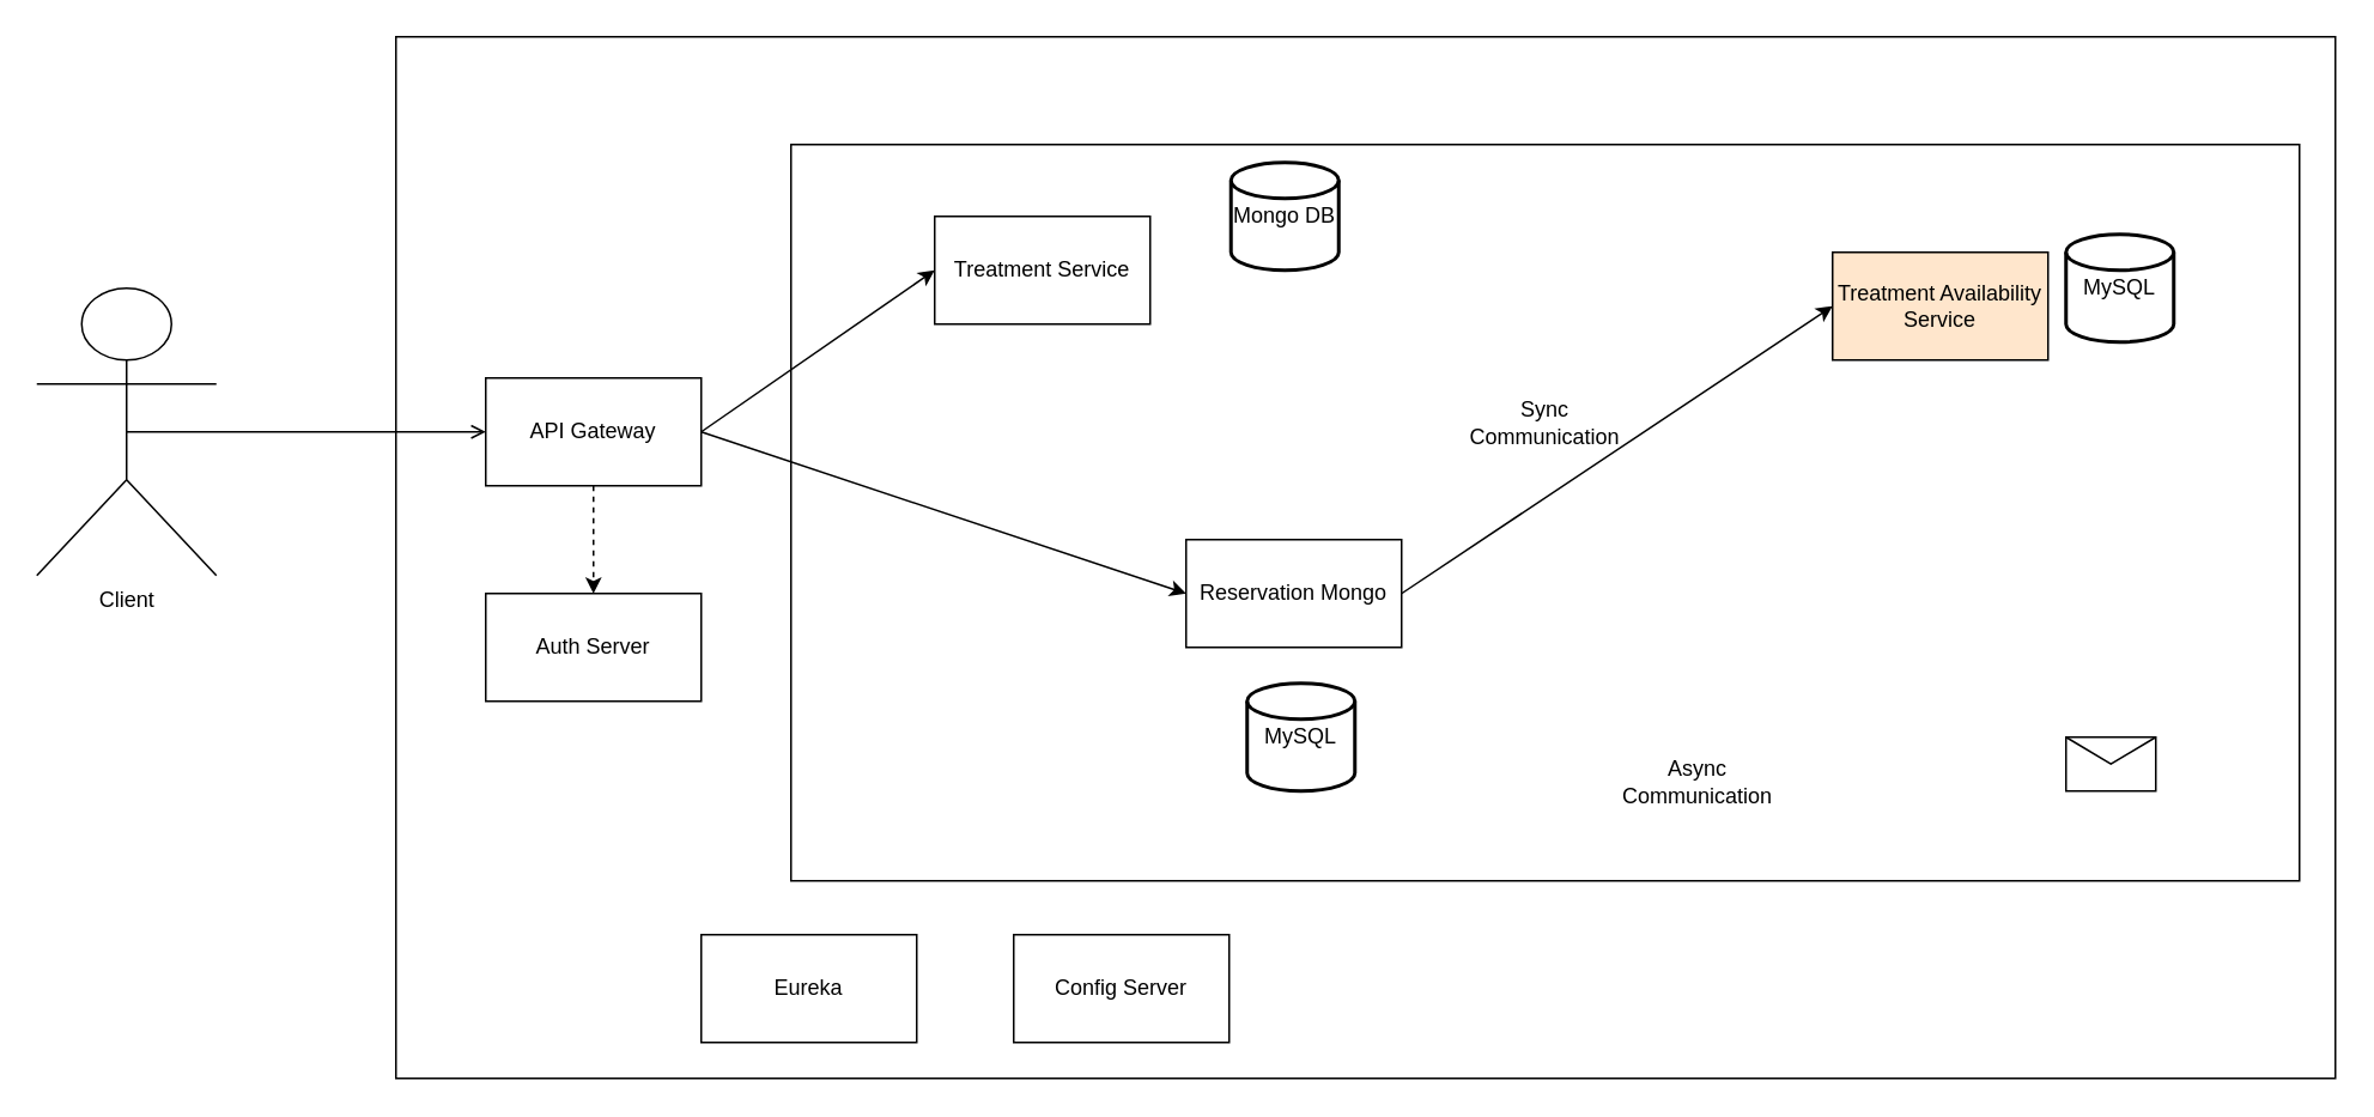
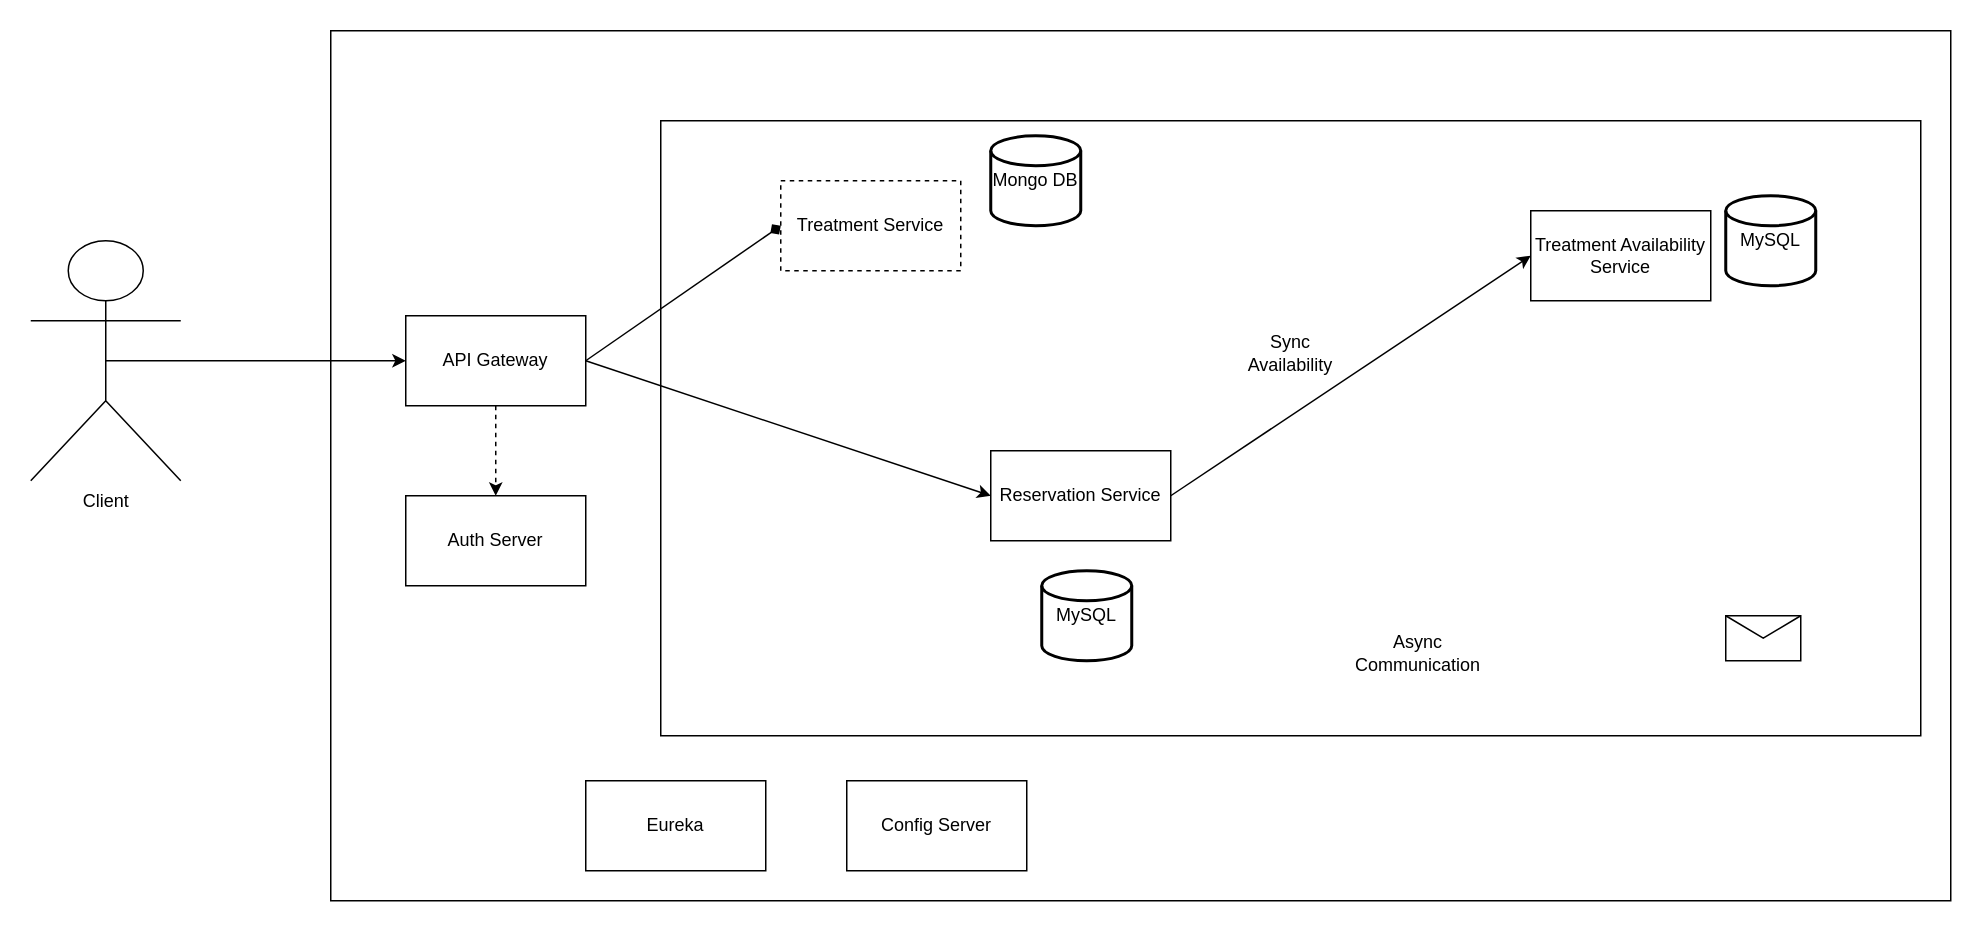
- <mxCell id="17" value="Mongo DB" style="strokeWidth=2;html=1;shape=mxgraph.flowchart.database;whiteSpace=wrap;" vertex="1" parent="1"><mxGeometry x="685" y="90" width="60" height="60" as="geometry" /></mxCell>
+ <mxCell id="17" value="Mongo DB" style="strokeWidth=2;html=1;shape=mxgraph.flowchart.database;whiteSpace=wrap;" vertex="1" parent="1"><mxGeometry x="660" y="90" width="60" height="60" as="geometry" /></mxCell>
- <mxCell id="7" value="Treatment Service" style="rounded=0;whiteSpace=wrap;html=1;" vertex="1" parent="1"><mxGeometry x="520" y="120" width="120" height="60" as="geometry" /></mxCell>
+ <mxCell id="7" value="Treatment Service" style="rounded=0;whiteSpace=wrap;html=1;dashed=1;" vertex="1" parent="1"><mxGeometry x="520" y="120" width="120" height="60" as="geometry" /></mxCell>
- <mxCell id="13" value="" style="endArrow=classic;html=1;rounded=0;exitX=1;exitY=0.5;exitDx=0;exitDy=0;entryX=0;entryY=0.5;entryDx=0;entryDy=0;" edge="1" parent="1" source="4" target="7"><mxGeometry width="50" height="50" relative="1" as="geometry"><mxPoint x="650" y="280" as="sourcePoint" /><mxPoint x="700" y="230" as="targetPoint" /></mxGeometry></mxCell>
+ <mxCell id="13" value="" style="endArrow=diamond;html=1;rounded=0;exitX=1;exitY=0.5;exitDx=0;exitDy=0;entryX=0;entryY=0.5;entryDx=0;entryDy=0;" edge="1" parent="1" source="4" target="7"><mxGeometry width="50" height="50" relative="1" as="geometry"><mxPoint x="650" y="280" as="sourcePoint" /><mxPoint x="700" y="230" as="targetPoint" /></mxGeometry></mxCell>
- <mxCell id="9" value="Treatment Availability&lt;br&gt;Service" style="rounded=0;whiteSpace=wrap;html=1;fillColor=#ffe6cc;" vertex="1" parent="1"><mxGeometry x="1020" y="140" width="120" height="60" as="geometry" /></mxCell>
+ <mxCell id="9" value="Treatment Availability&lt;br&gt;Service" style="rounded=0;whiteSpace=wrap;html=1;" vertex="1" parent="1"><mxGeometry x="1020" y="140" width="120" height="60" as="geometry" /></mxCell>
- <mxCell id="16" value="Sync Communication" style="text;html=1;strokeColor=none;fillColor=none;align=center;verticalAlign=middle;whiteSpace=wrap;rounded=0;" vertex="1" parent="1"><mxGeometry x="830" y="220" width="60" height="30" as="geometry" /></mxCell>
+ <mxCell id="16" value="Sync Availability" style="text;html=1;strokeColor=none;fillColor=none;align=center;verticalAlign=middle;whiteSpace=wrap;rounded=0;" vertex="1" parent="1"><mxGeometry x="830" y="220" width="60" height="30" as="geometry" /></mxCell>
- <mxCell id="11" value="" style="endArrow=open;html=1;rounded=0;exitX=0.5;exitY=0.5;exitDx=0;exitDy=0;exitPerimeter=0;" edge="1" parent="1" source="10" target="4"><mxGeometry width="50" height="50" relative="1" as="geometry"><mxPoint x="130" y="240" as="sourcePoint" /><mxPoint x="180" y="190" as="targetPoint" /></mxGeometry></mxCell>
+ <mxCell id="11" value="" style="endArrow=classic;html=1;rounded=0;exitX=0.5;exitY=0.5;exitDx=0;exitDy=0;exitPerimeter=0;" edge="1" parent="1" source="10" target="4"><mxGeometry width="50" height="50" relative="1" as="geometry"><mxPoint x="130" y="240" as="sourcePoint" /><mxPoint x="180" y="190" as="targetPoint" /></mxGeometry></mxCell>
- <mxCell id="8" value="Reservation Mongo" style="rounded=0;whiteSpace=wrap;html=1;" vertex="1" parent="1"><mxGeometry x="660" y="300" width="120" height="60" as="geometry" /></mxCell>
+ <mxCell id="8" value="Reservation Service" style="rounded=0;whiteSpace=wrap;html=1;" vertex="1" parent="1"><mxGeometry x="660" y="300" width="120" height="60" as="geometry" /></mxCell>
